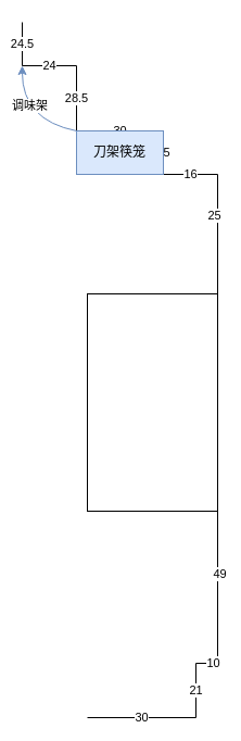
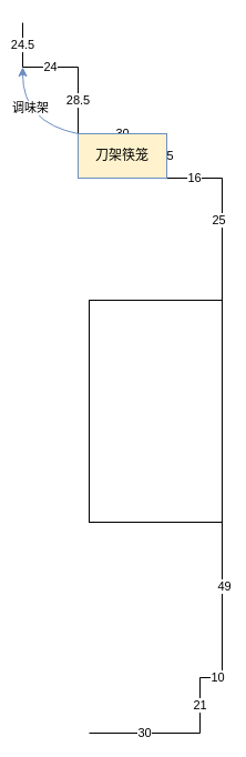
- <mxCell id="18" value="刀架筷笼" style="rounded=0;whiteSpace=wrap;html=1;fillColor=#dae8fc;strokeColor=#6c8ebf;" vertex="1" parent="1"><mxGeometry x="70" y="120" width="80" height="40" as="geometry" /></mxCell>
+ <mxCell id="18" value="刀架筷笼" style="rounded=0;whiteSpace=wrap;html=1;fillColor=#fff2cc;strokeColor=#6c8ebf;" vertex="1" parent="1"><mxGeometry x="70" y="120" width="80" height="40" as="geometry" /></mxCell>
